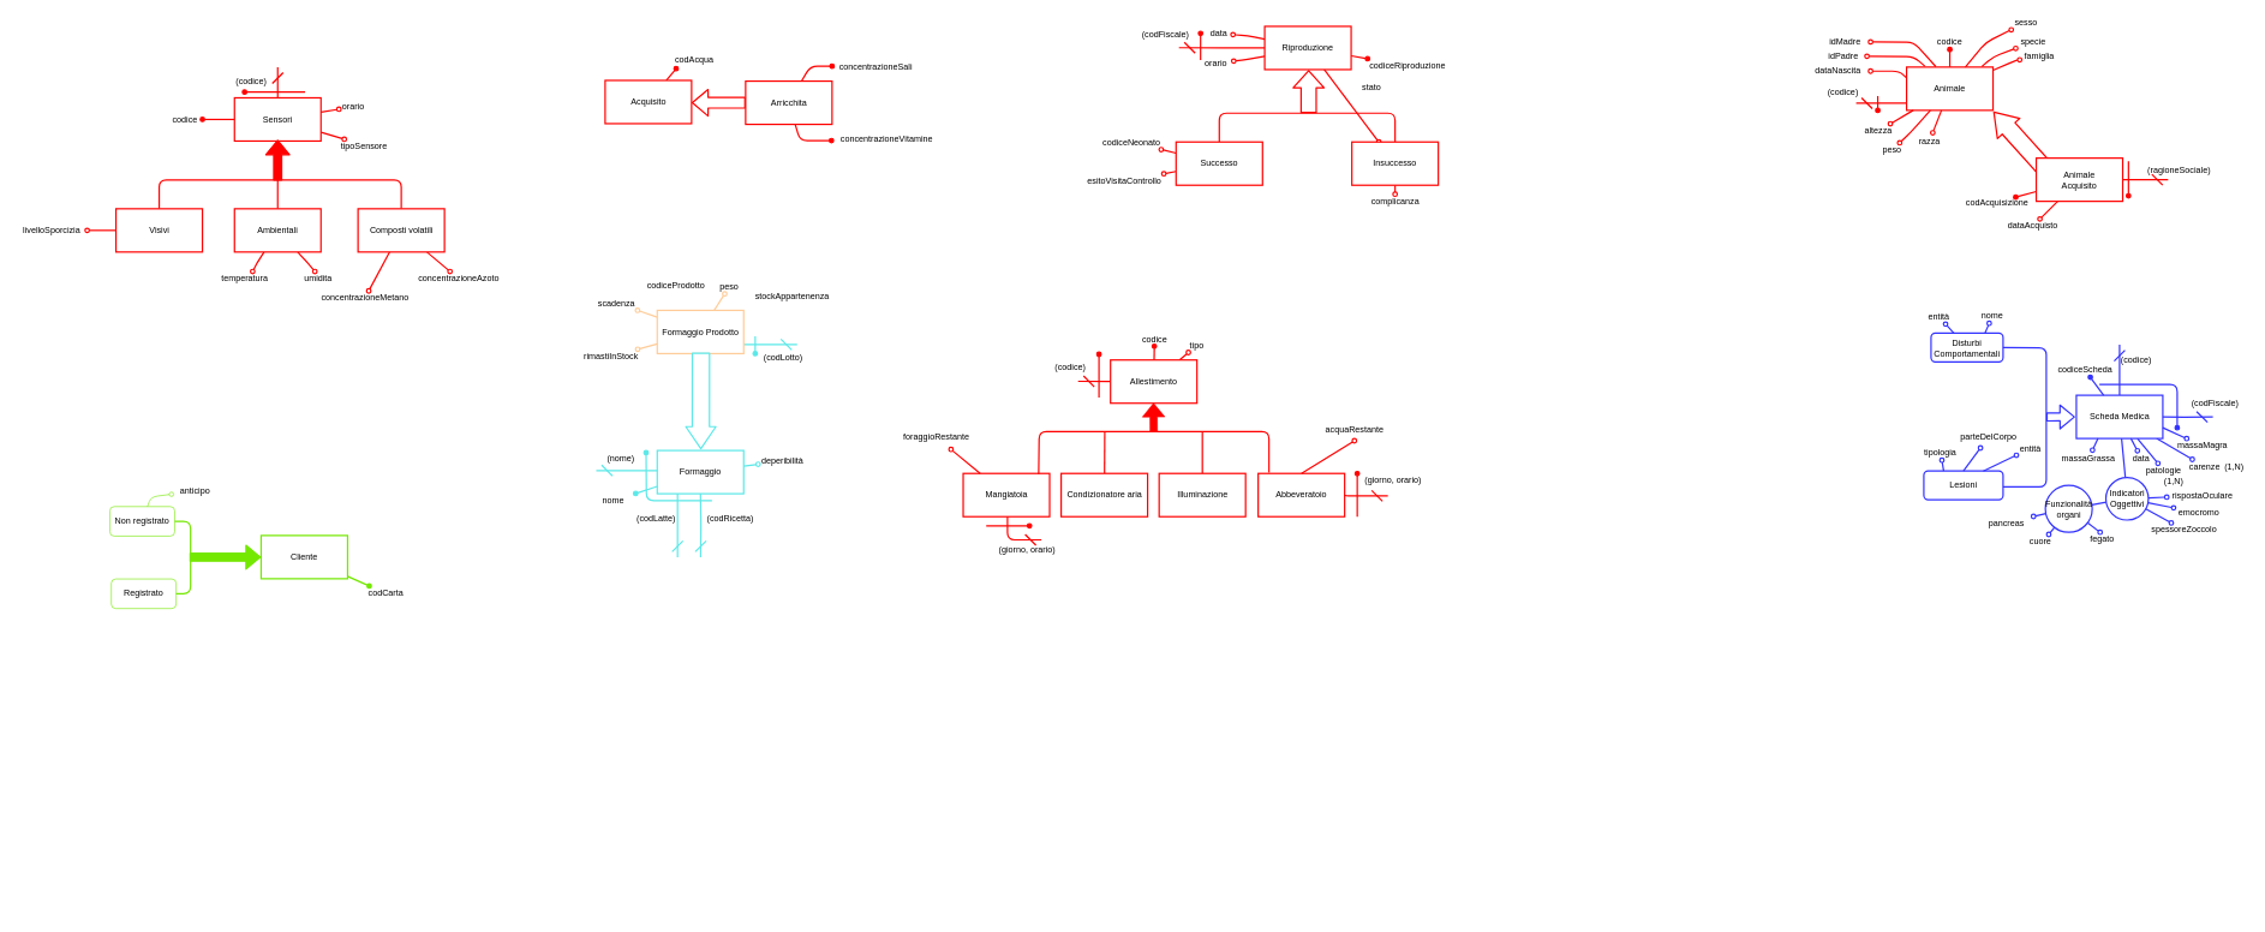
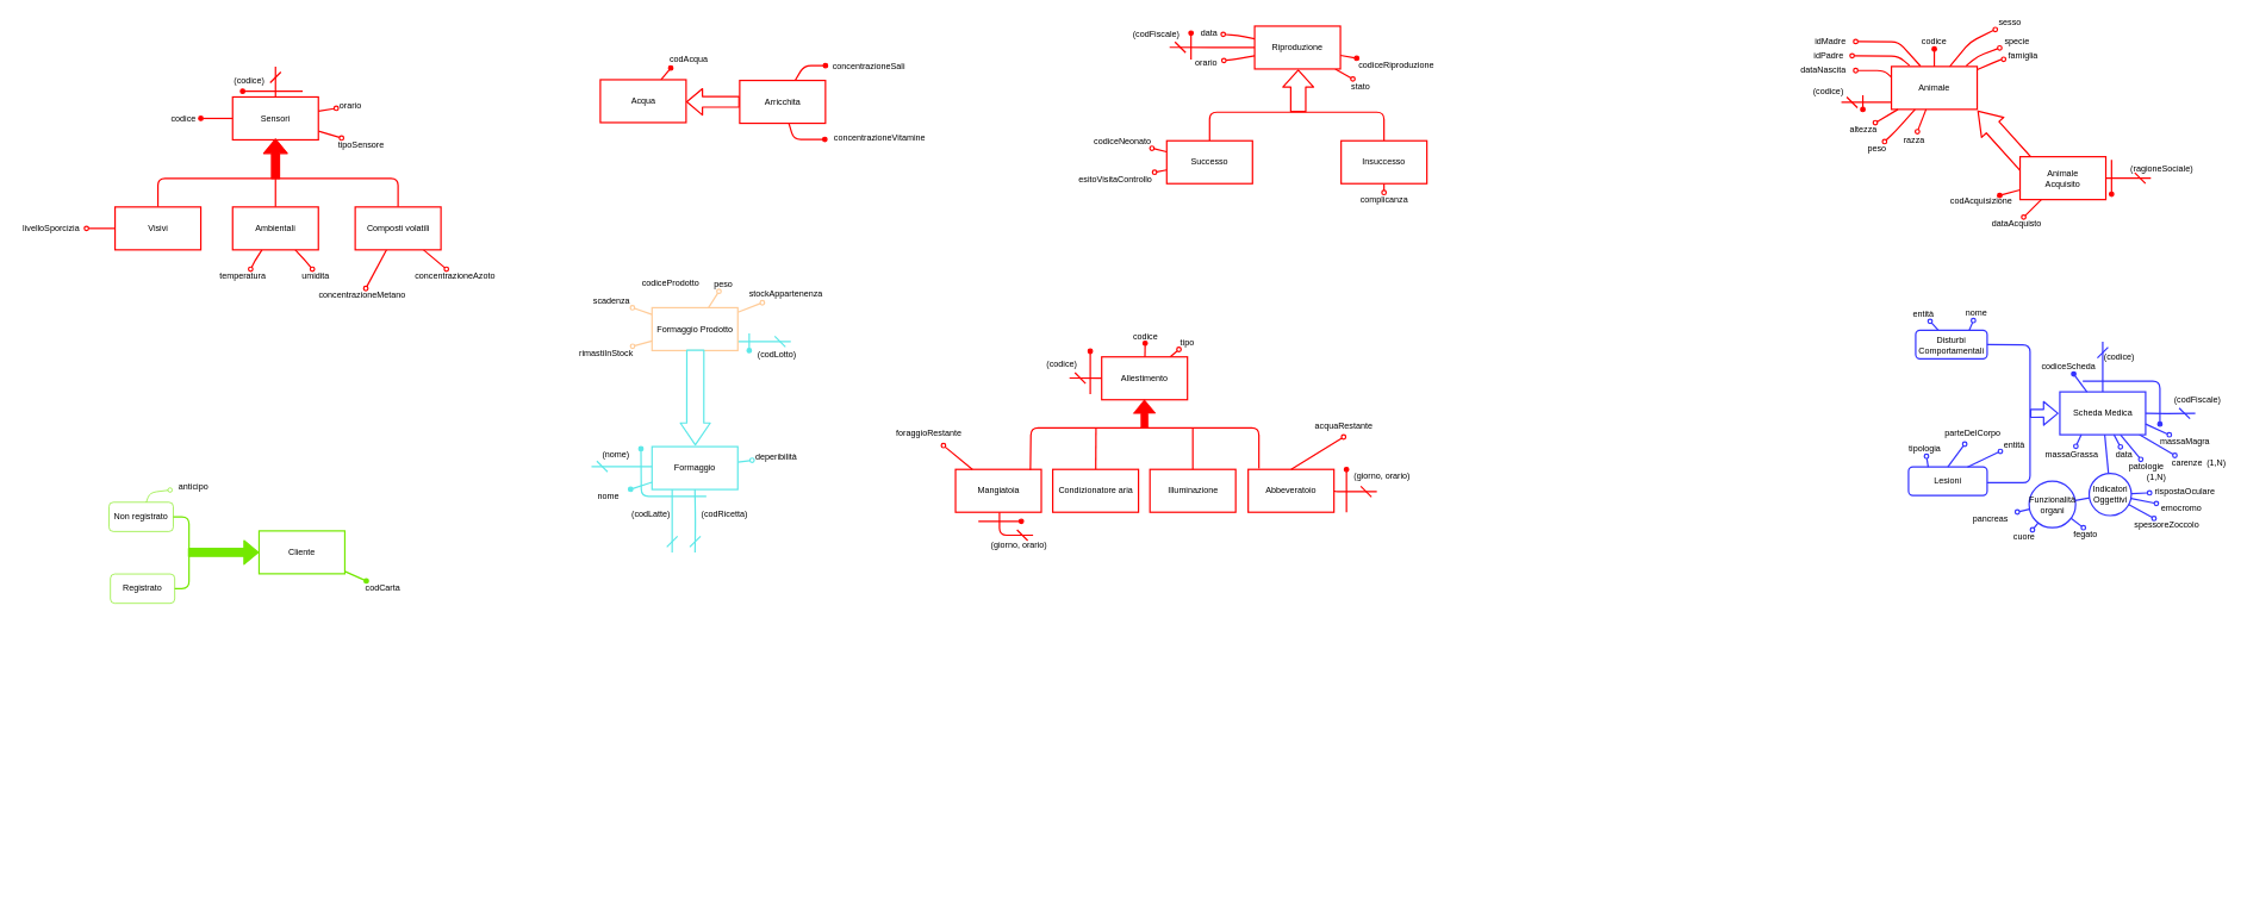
- <mxCell id="88" value="Acquisito" style="rounded=0;whiteSpace=wrap;html=1;align=center;strokeColor=#FF0000;strokeWidth=2;" vertex="1" parent="1"><mxGeometry x="839.5" y="110.833" width="120" height="60" as="geometry" /></mxCell>
+ <mxCell id="88" value="Acqua" style="rounded=0;whiteSpace=wrap;html=1;align=center;strokeColor=#FF0000;strokeWidth=2;" vertex="1" parent="1"><mxGeometry x="839.5" y="110.833" width="120" height="60" as="geometry" /></mxCell>
- <mxCell id="99" style="edgeStyle=none;rounded=0;orthogonalLoop=1;jettySize=auto;html=1;endArrow=oval;endFill=0;strokeColor=#FF0000;strokeWidth=2;" edge="1" source="100" target="112" parent="1"><mxGeometry relative="1" as="geometry" /></mxCell>
+ <mxCell id="99" style="edgeStyle=none;rounded=0;orthogonalLoop=1;jettySize=auto;html=1;endArrow=oval;endFill=0;strokeColor=#FF0000;strokeWidth=2;" edge="1" source="100" target="105" parent="1"><mxGeometry relative="1" as="geometry" /></mxCell>
+ <mxCell id="18" style="rounded=1;orthogonalLoop=1;jettySize=auto;html=1;endArrow=oval;endFill=0;strokeColor=#FFCC99;strokeWidth=2;" edge="1" source="22" target="19" parent="1"><mxGeometry relative="1" as="geometry"><mxPoint x="1005.568" y="585" as="targetPoint" /><mxPoint x="972.922" y="614.857" as="sourcePoint" /></mxGeometry></mxCell>
